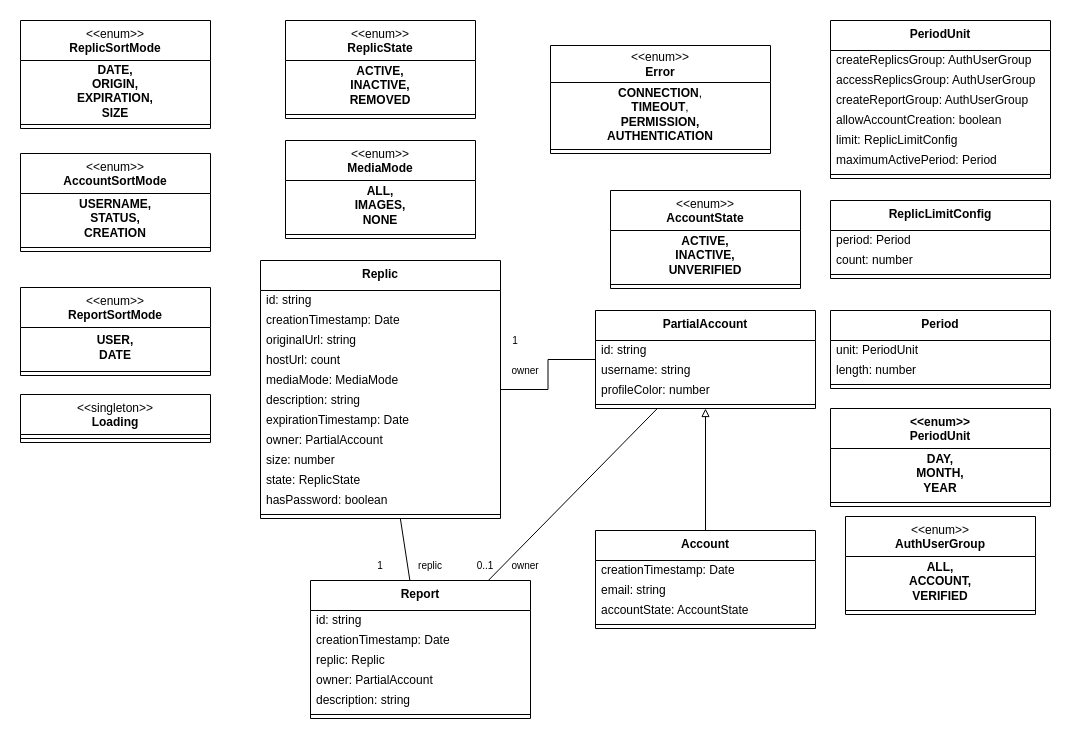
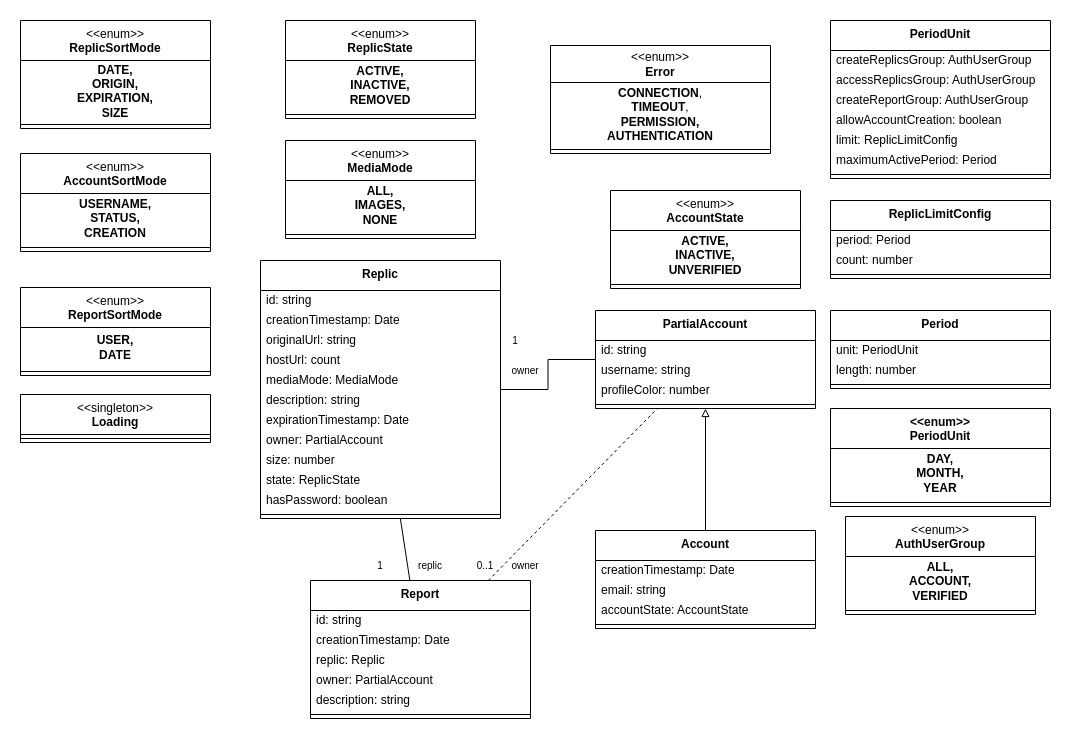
- <mxCell id="17" style="rounded=0;orthogonalLoop=1;jettySize=auto;html=1;endArrow=none;endFill=0;" parent="1" source="19" target="9" edge="1"><mxGeometry relative="1" as="geometry" /></mxCell>
+ <mxCell id="17" style="rounded=0;orthogonalLoop=1;jettySize=auto;html=1;endArrow=none;endFill=0;dashed=1;" parent="1" source="19" target="9" edge="1"><mxGeometry relative="1" as="geometry" /></mxCell>
